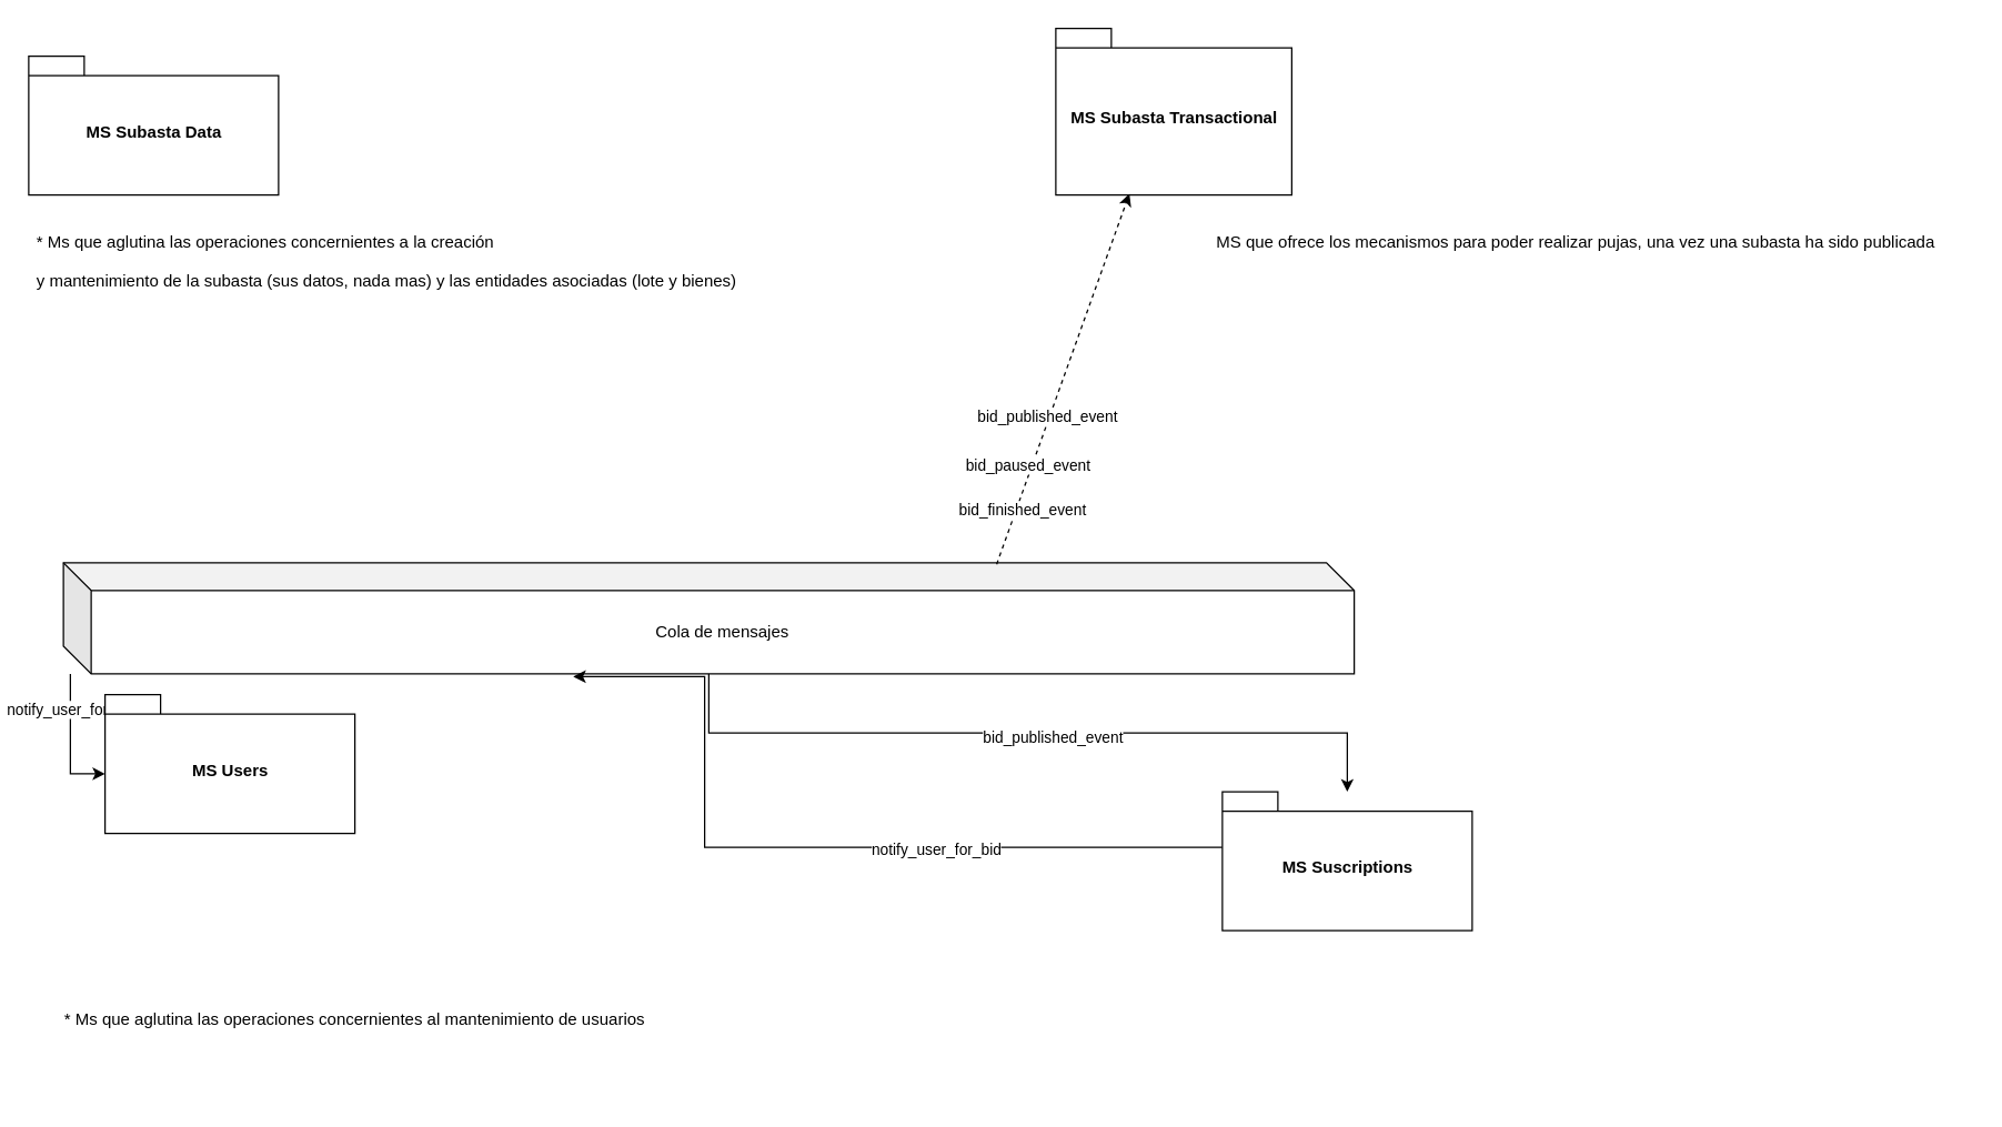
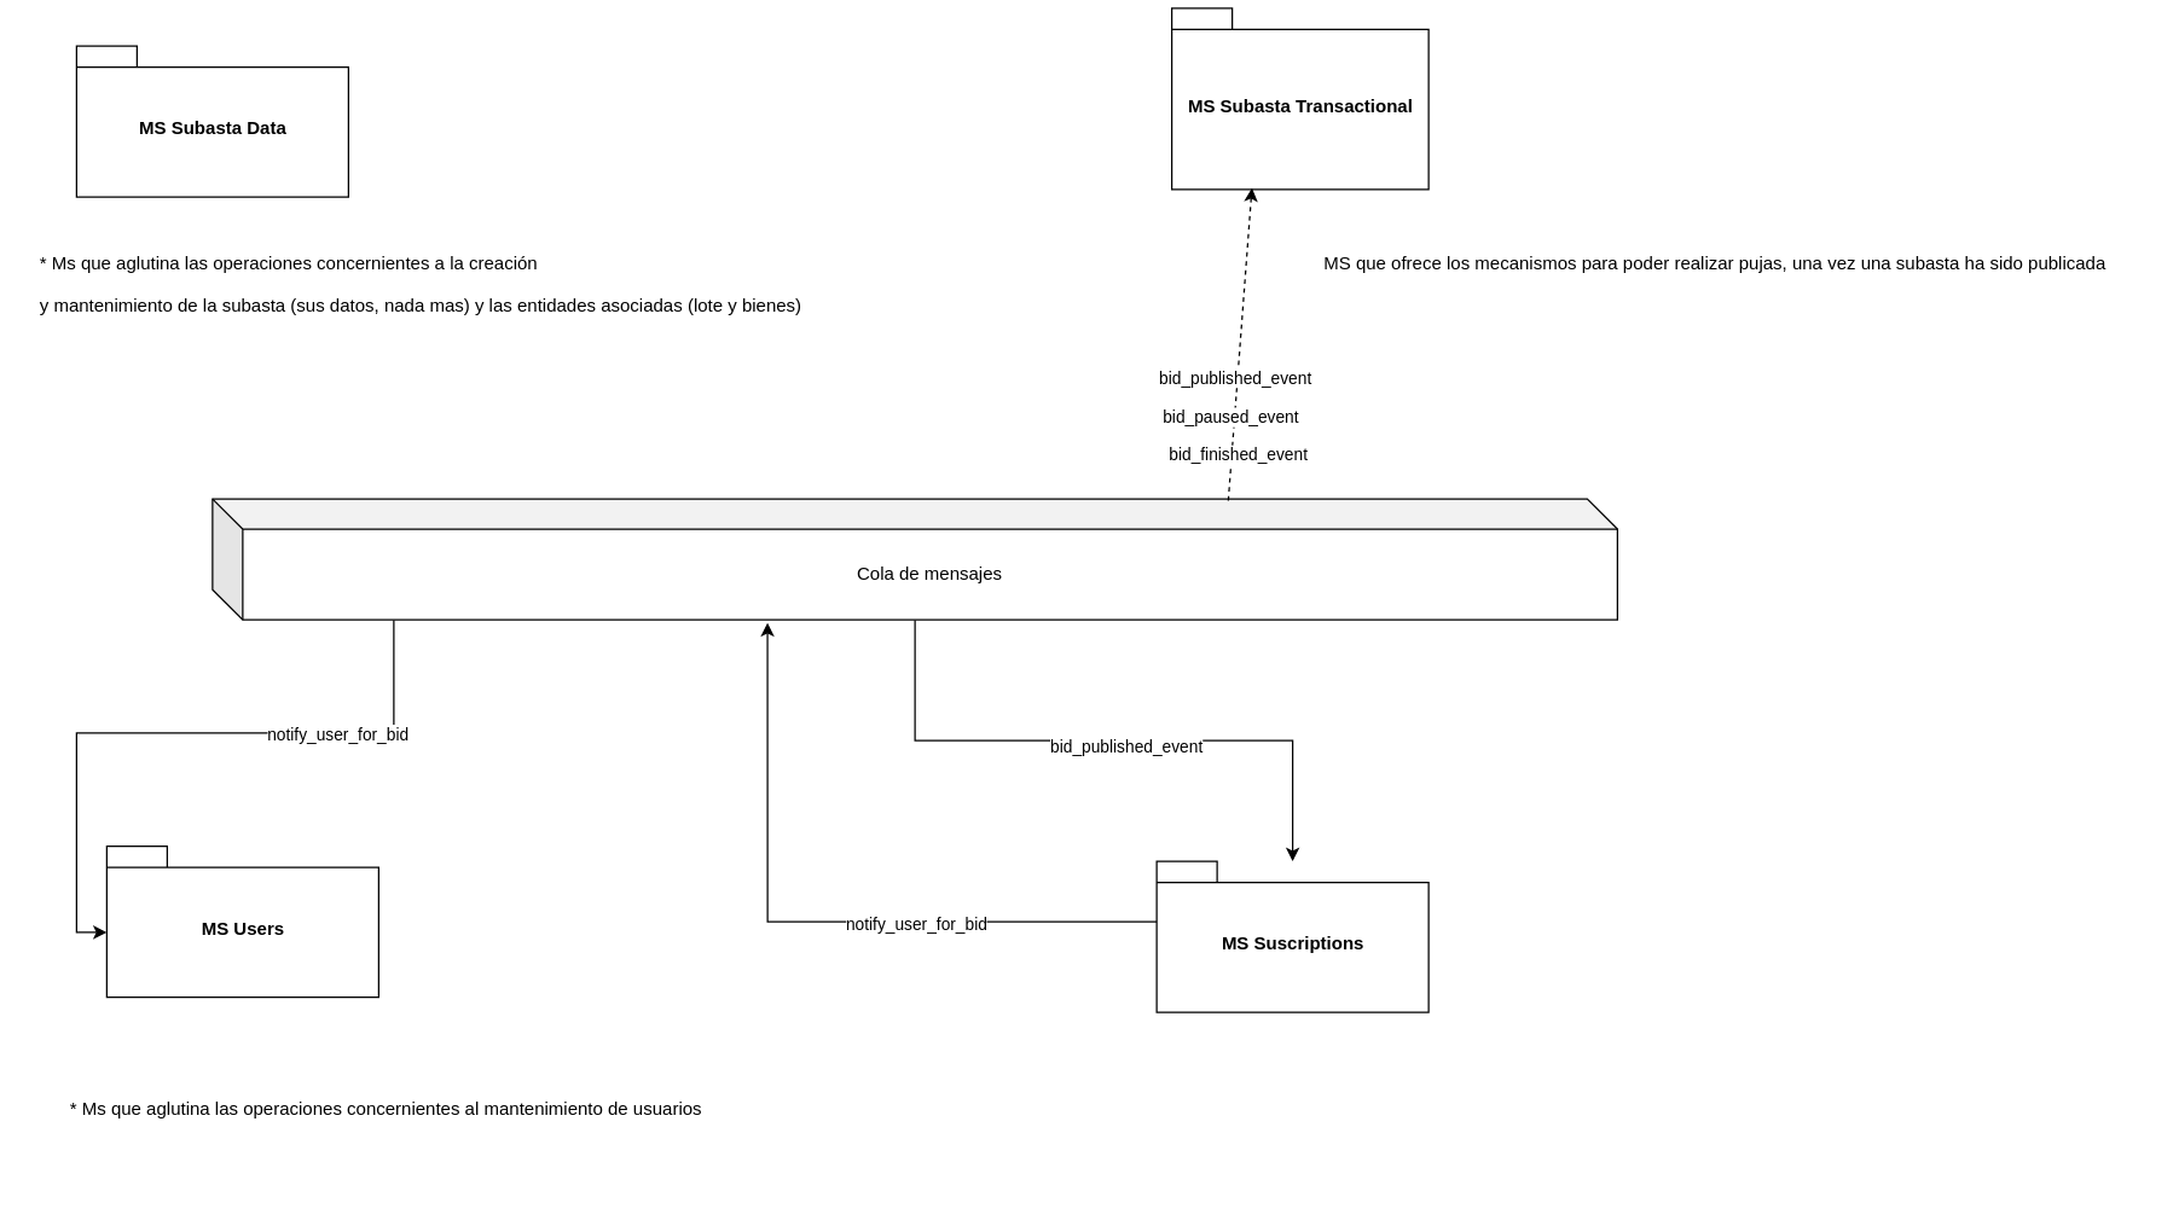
- <mxCell id="4" value="MS Subasta Transactional" style="shape=folder;fontStyle=1;spacingTop=10;tabWidth=40;tabHeight=14;tabPosition=left;html=1;" vertex="1" parent="1"><mxGeometry x="760" y="20" width="170" height="120" as="geometry" /></mxCell>
+ <mxCell id="4" value="MS Subasta Transactional" style="shape=folder;fontStyle=1;spacingTop=10;tabWidth=40;tabHeight=14;tabPosition=left;html=1;" vertex="1" parent="1"><mxGeometry x="775" y="5" width="170" height="120" as="geometry" /></mxCell>
- <mxCell id="2" value="MS Subasta Data" style="shape=folder;fontStyle=1;spacingTop=10;tabWidth=40;tabHeight=14;tabPosition=left;html=1;" vertex="1" parent="1"><mxGeometry x="20" y="40" width="180" height="100" as="geometry" /></mxCell>
+ <mxCell id="2" value="MS Subasta Data" style="shape=folder;fontStyle=1;spacingTop=10;tabWidth=40;tabHeight=14;tabPosition=left;html=1;" vertex="1" parent="1"><mxGeometry x="50" y="30" width="180" height="100" as="geometry" /></mxCell>
- <mxCell id="10" value="Cola de mensajes" style="shape=cube;whiteSpace=wrap;html=1;boundedLbl=1;backgroundOutline=1;darkOpacity=0.05;darkOpacity2=0.1;" vertex="1" parent="1"><mxGeometry x="45" y="405" width="930" height="80" as="geometry" /></mxCell>
+ <mxCell id="10" value="Cola de mensajes" style="shape=cube;whiteSpace=wrap;html=1;boundedLbl=1;backgroundOutline=1;darkOpacity=0.05;darkOpacity2=0.1;" vertex="1" parent="1"><mxGeometry x="140" y="330" width="930" height="80" as="geometry" /></mxCell>
- <mxCell id="15" value="MS Users" style="shape=folder;fontStyle=1;spacingTop=10;tabWidth=40;tabHeight=14;tabPosition=left;html=1;" vertex="1" parent="1"><mxGeometry x="75" y="500" width="180" height="100" as="geometry" /></mxCell>
+ <mxCell id="15" value="MS Users" style="shape=folder;fontStyle=1;spacingTop=10;tabWidth=40;tabHeight=14;tabPosition=left;html=1;" vertex="1" parent="1"><mxGeometry x="70" y="560" width="180" height="100" as="geometry" /></mxCell>
- <mxCell id="19" value="MS Suscriptions" style="shape=folder;fontStyle=1;spacingTop=10;tabWidth=40;tabHeight=14;tabPosition=left;html=1;" vertex="1" parent="1"><mxGeometry x="880" y="570" width="180" height="100" as="geometry" /></mxCell>
+ <mxCell id="19" value="MS Suscriptions" style="shape=folder;fontStyle=1;spacingTop=10;tabWidth=40;tabHeight=14;tabPosition=left;html=1;" vertex="1" parent="1"><mxGeometry x="765" y="570" width="180" height="100" as="geometry" /></mxCell>
